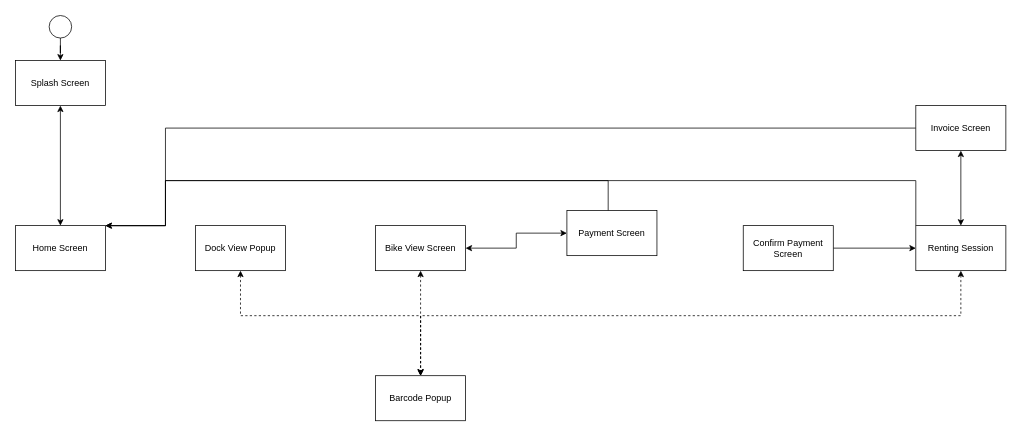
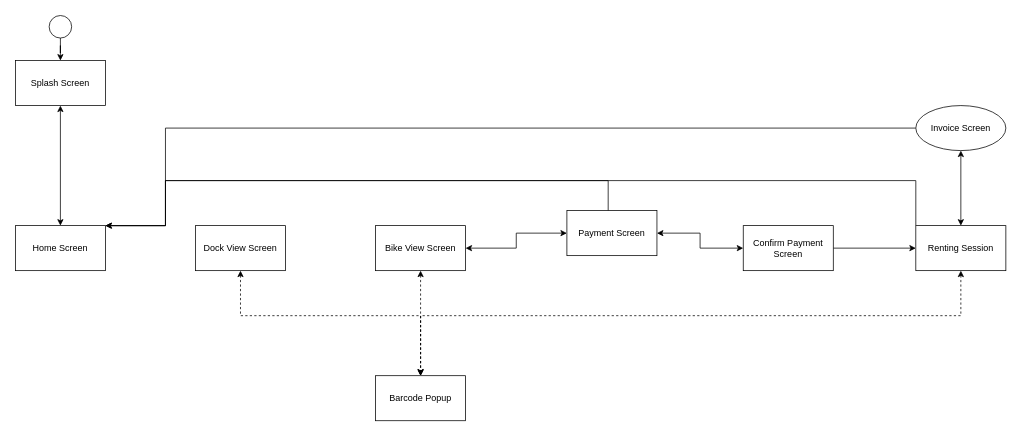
- <mxCell id="21" value="Invoice Screen" style="rounded=0;whiteSpace=wrap;html=1;" parent="1" vertex="1"><mxGeometry x="1220" y="140" width="120" height="60" as="geometry" /></mxCell>
+ <mxCell id="21" value="Invoice Screen" style="ellipse;whiteSpace=wrap;html=1;" parent="1" vertex="1"><mxGeometry x="1220" y="140" width="120" height="60" as="geometry" /></mxCell>
+ <mxCell id="23" style="edgeStyle=orthogonalEdgeStyle;rounded=0;orthogonalLoop=1;jettySize=auto;html=1;entryX=0;entryY=0.5;entryDx=0;entryDy=0;startArrow=classic;startFill=1;" edge="1" parent="1" source="15" target="22"><mxGeometry relative="1" as="geometry"><mxPoint x="870" y="330" as="sourcePoint" /><mxPoint x="1220" y="330" as="targetPoint" /></mxGeometry></mxCell>
- <mxCell id="6" value="Dock View Popup" style="rounded=0;whiteSpace=wrap;html=1;" parent="1" vertex="1"><mxGeometry x="260" y="300" width="120" height="60" as="geometry" /></mxCell>
+ <mxCell id="6" value="Dock View Screen" style="rounded=0;whiteSpace=wrap;html=1;" parent="1" vertex="1"><mxGeometry x="260" y="300" width="120" height="60" as="geometry" /></mxCell>
